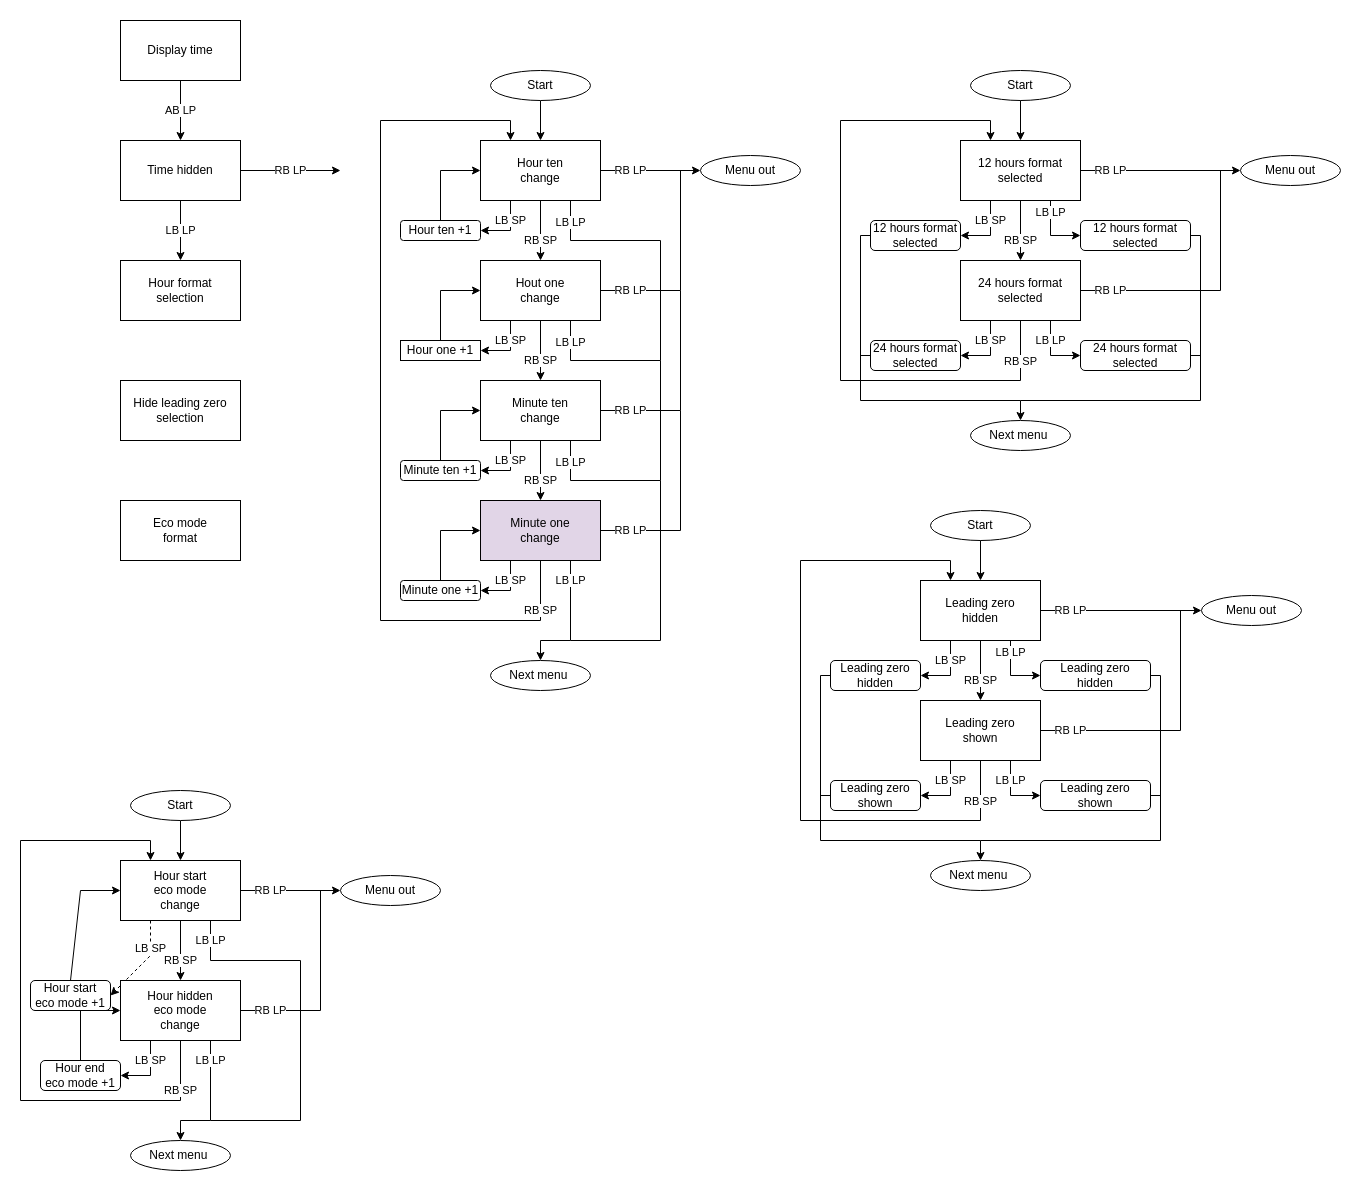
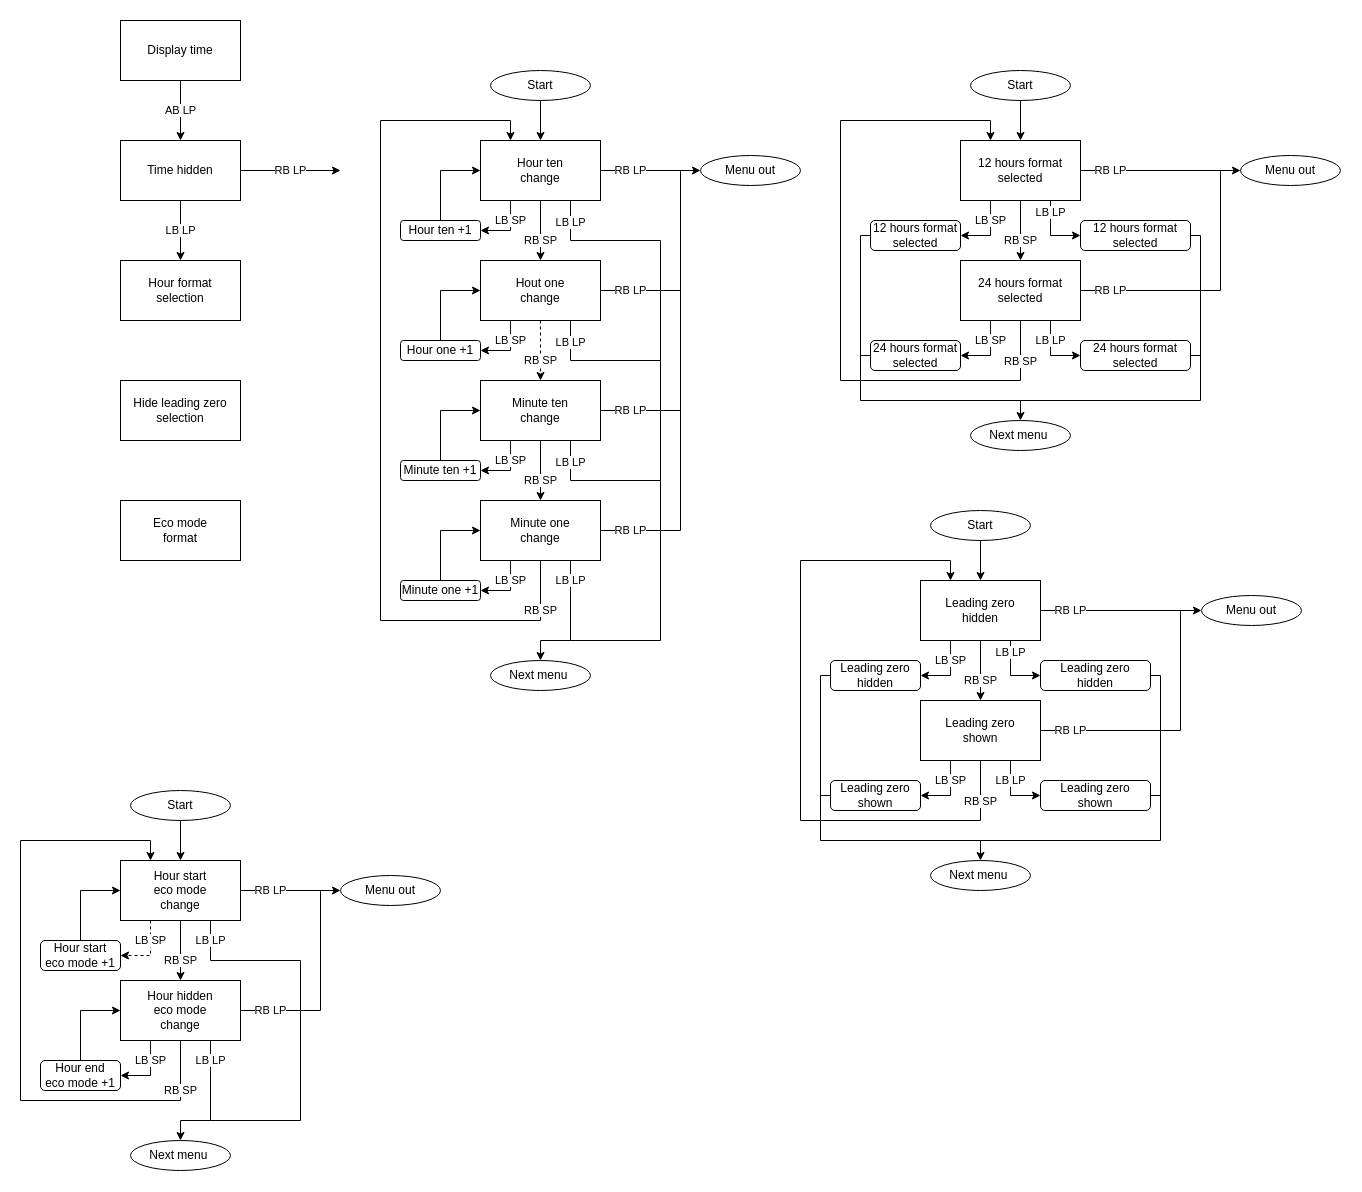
- <mxCell id="27" value="RB SP" style="endArrow=classic;html=1;rounded=0;exitX=0.5;exitY=1;exitDx=0;exitDy=0;entryX=0.5;entryY=0;entryDx=0;entryDy=0;" parent="1" source="15" target="16" edge="1"><mxGeometry x="0.333" width="50" height="50" relative="1" as="geometry"><mxPoint x="550" y="340" as="sourcePoint" /><mxPoint x="600" y="290" as="targetPoint" /><mxPoint as="offset" /></mxGeometry></mxCell>
+ <mxCell id="27" value="RB SP" style="endArrow=classic;html=1;rounded=0;exitX=0.5;exitY=1;exitDx=0;exitDy=0;entryX=0.5;entryY=0;entryDx=0;entryDy=0;dashed=1;" parent="1" source="15" target="16" edge="1"><mxGeometry x="0.333" width="50" height="50" relative="1" as="geometry"><mxPoint x="550" y="340" as="sourcePoint" /><mxPoint x="600" y="290" as="targetPoint" /><mxPoint as="offset" /></mxGeometry></mxCell>
- <mxCell id="19" value="Hour one +1" style="whiteSpace=wrap;html=1;rounded=0;" parent="1" vertex="1"><mxGeometry x="400" y="340" width="80" height="20" as="geometry" /></mxCell>
+ <mxCell id="19" value="Hour one +1" style="rounded=1;whiteSpace=wrap;html=1;" parent="1" vertex="1"><mxGeometry x="400" y="340" width="80" height="20" as="geometry" /></mxCell>
- <mxCell id="17" value="Minute one&lt;br&gt;change" style="rounded=0;whiteSpace=wrap;html=1;fillColor=#e1d5e7;" parent="1" vertex="1"><mxGeometry x="480" y="500" width="120" height="60" as="geometry" /></mxCell>
+ <mxCell id="17" value="Minute one&lt;br&gt;change" style="rounded=0;whiteSpace=wrap;html=1;" parent="1" vertex="1"><mxGeometry x="480" y="500" width="120" height="60" as="geometry" /></mxCell>
- <mxCell id="89" value="Hour start&lt;br&gt;eco mode +1" style="rounded=1;whiteSpace=wrap;html=1;" parent="1" vertex="1"><mxGeometry x="30" y="980" width="80" height="30" as="geometry" /></mxCell>
+ <mxCell id="89" value="Hour start&lt;br&gt;eco mode +1" style="rounded=1;whiteSpace=wrap;html=1;" parent="1" vertex="1"><mxGeometry x="40" y="940" width="80" height="30" as="geometry" /></mxCell>
